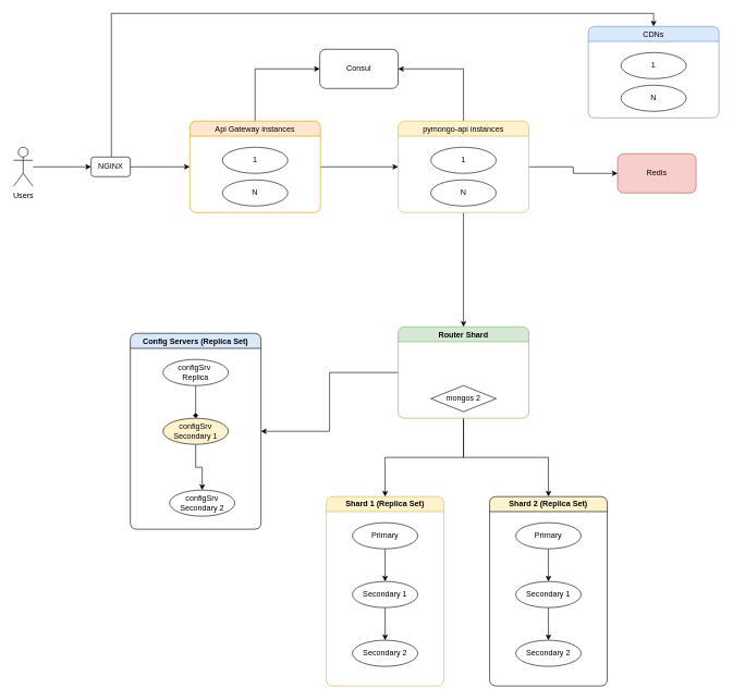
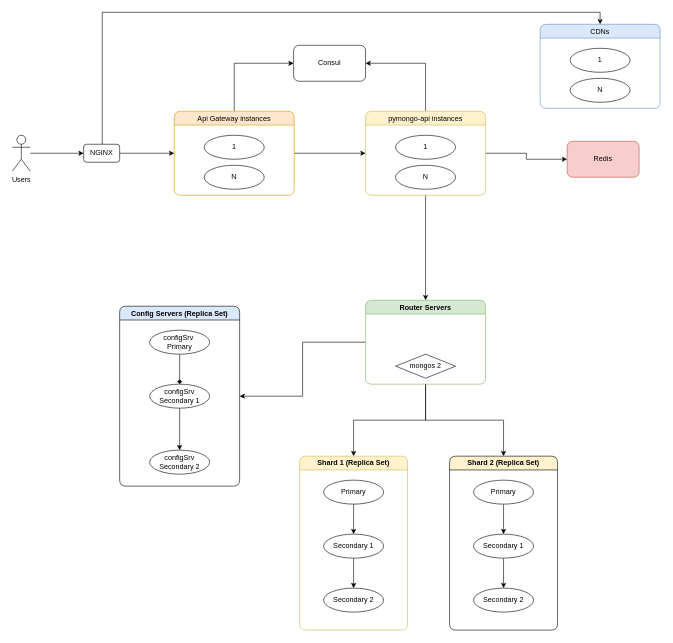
- <mxCell id="23" value="Router Shard" style="swimlane;rounded=1;whiteSpace=wrap;html=1;fillColor=#d5e8d4;strokeColor=#82b366;" parent="1" vertex="1"><mxGeometry x="609" y="500" width="200" height="140" as="geometry" /></mxCell>
+ <mxCell id="23" value="Router Servers" style="swimlane;rounded=1;whiteSpace=wrap;html=1;fillColor=#d5e8d4;strokeColor=#82b366;" parent="1" vertex="1"><mxGeometry x="609" y="500" width="200" height="140" as="geometry" /></mxCell>
- <mxCell id="4" value="configSrv&amp;nbsp;&lt;div&gt;Replica&lt;/div&gt;" style="ellipse;whiteSpace=wrap;html=1;fillColor=#ffffff;" parent="2" vertex="1"><mxGeometry x="50" y="40" width="100" height="40" as="geometry" /></mxCell>
+ <mxCell id="4" value="configSrv&amp;nbsp;&lt;div&gt;Primary&lt;/div&gt;" style="ellipse;whiteSpace=wrap;html=1;fillColor=#ffffff;" parent="2" vertex="1"><mxGeometry x="50" y="40" width="100" height="40" as="geometry" /></mxCell>
- <mxCell id="7" value="configSrv&lt;div&gt;Secondary 1&lt;/div&gt;" style="ellipse;whiteSpace=wrap;html=1;fillColor=#fff2cc;" parent="2" vertex="1"><mxGeometry x="50" y="130" width="100" height="40" as="geometry" /></mxCell>
+ <mxCell id="7" value="configSrv&lt;div&gt;Secondary 1&lt;/div&gt;" style="ellipse;whiteSpace=wrap;html=1;fillColor=#ffffff;" parent="2" vertex="1"><mxGeometry x="50" y="130" width="100" height="40" as="geometry" /></mxCell>
- <mxCell id="5" value="configSrv&lt;div&gt;Secondary 2&lt;br&gt;&lt;/div&gt;" style="ellipse;whiteSpace=wrap;html=1;fillColor=#ffffff;" parent="2" vertex="1"><mxGeometry x="60" y="240" width="100" height="40" as="geometry" /></mxCell>
+ <mxCell id="5" value="configSrv&lt;div&gt;Secondary 2&lt;br&gt;&lt;/div&gt;" style="ellipse;whiteSpace=wrap;html=1;fillColor=#ffffff;" parent="2" vertex="1"><mxGeometry x="50" y="240" width="100" height="40" as="geometry" /></mxCell>
